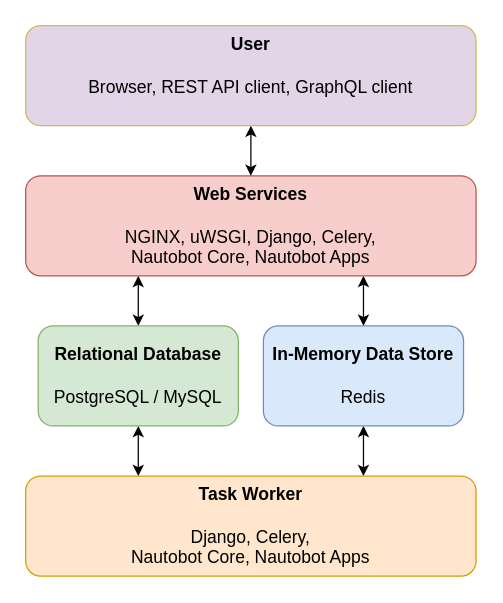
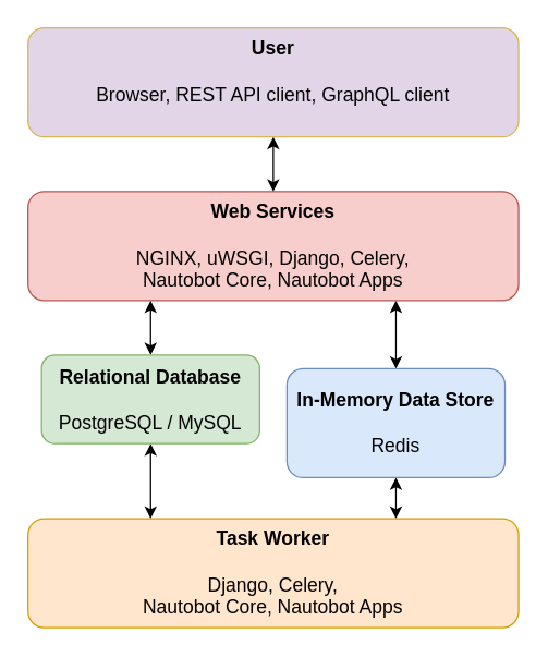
- <mxCell id="8" value="&lt;font style=&quot;font-size: 14px&quot;&gt;&lt;b&gt;Relational Database&lt;br&gt;&lt;br&gt;&lt;/b&gt;PostgreSQL / MySQL&lt;br&gt;&lt;/font&gt;" style="rounded=1;whiteSpace=wrap;html=1;fillColor=#d5e8d4;strokeColor=#82b366;" parent="1" vertex="1"><mxGeometry x="30" y="260" width="160" height="80" as="geometry" /></mxCell>
+ <mxCell id="8" value="&lt;font style=&quot;font-size: 14px&quot;&gt;&lt;b&gt;Relational Database&lt;br&gt;&lt;br&gt;&lt;/b&gt;PostgreSQL / MySQL&lt;br&gt;&lt;/font&gt;" style="rounded=1;whiteSpace=wrap;html=1;fillColor=#d5e8d4;strokeColor=#82b366;" parent="1" vertex="1"><mxGeometry x="30" y="260" width="160" height="65" as="geometry" /></mxCell>
- <mxCell id="10" value="&lt;font style=&quot;font-size: 14px&quot;&gt;&lt;b&gt;In-Memory Data Store&lt;br&gt;&lt;/b&gt;&lt;br&gt;Redis&lt;br&gt;&lt;/font&gt;" style="rounded=1;whiteSpace=wrap;html=1;fillColor=#dae8fc;strokeColor=#6c8ebf;" parent="1" vertex="1"><mxGeometry x="210" y="260" width="160" height="80" as="geometry" /></mxCell>
+ <mxCell id="10" value="&lt;font style=&quot;font-size: 14px&quot;&gt;&lt;b&gt;In-Memory Data Store&lt;br&gt;&lt;/b&gt;&lt;br&gt;Redis&lt;br&gt;&lt;/font&gt;" style="rounded=1;whiteSpace=wrap;html=1;fillColor=#dae8fc;strokeColor=#6c8ebf;" parent="1" vertex="1"><mxGeometry x="210" y="270" width="160" height="80" as="geometry" /></mxCell>
